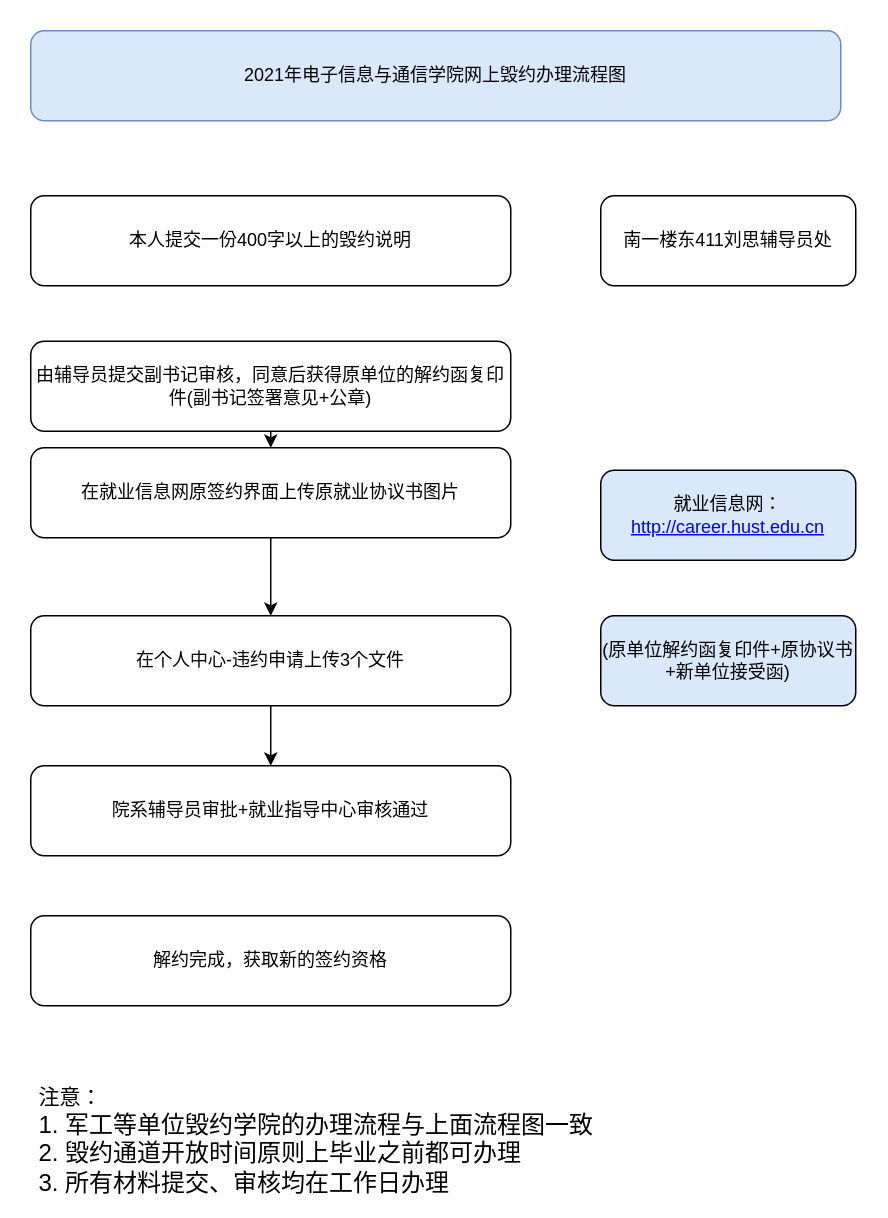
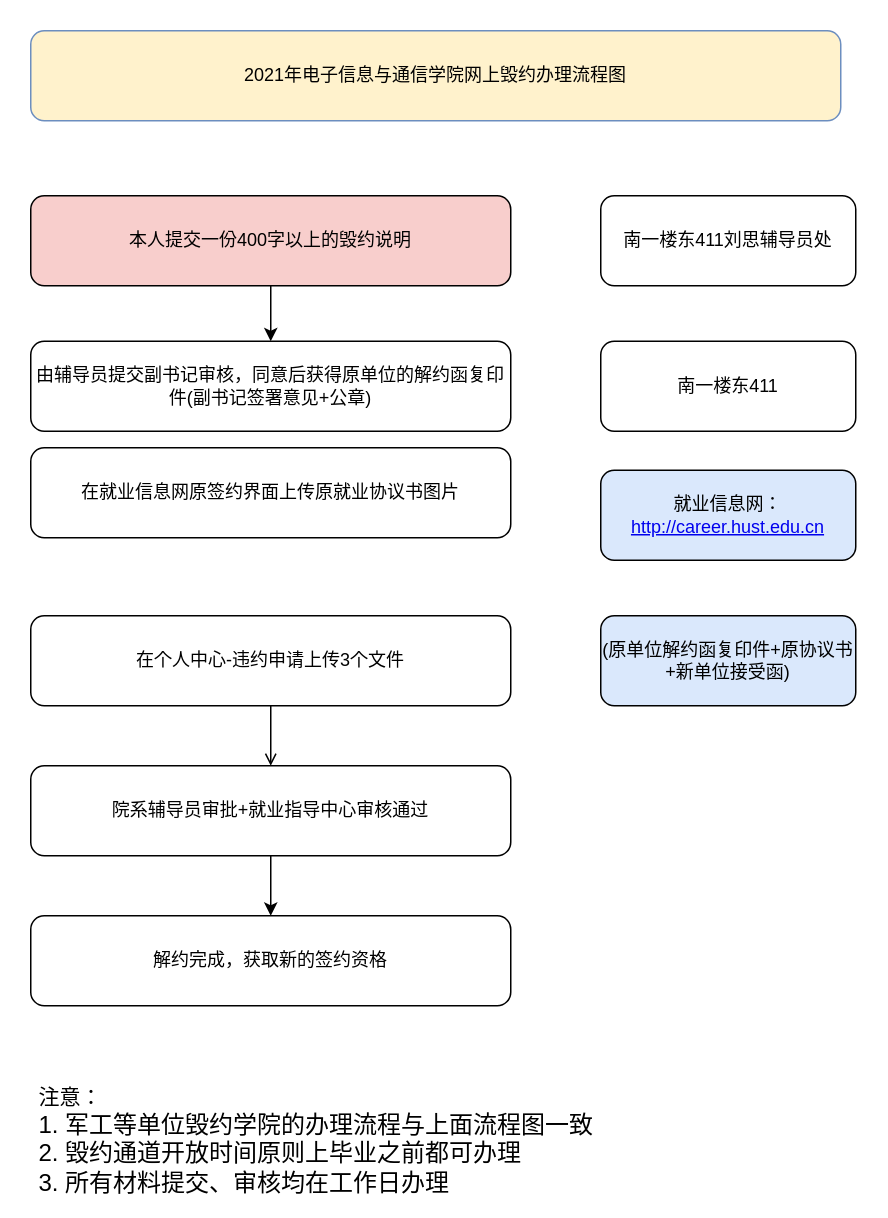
- <mxCell id="2" value="2021年电子信息与通信学院网上毁约办理流程图" style="rounded=1;whiteSpace=wrap;html=1;fillColor=#dae8fc;strokeColor=#6c8ebf;" parent="1" vertex="1"><mxGeometry x="20" y="20" width="540" height="60" as="geometry" /></mxCell>
+ <mxCell id="2" value="2021年电子信息与通信学院网上毁约办理流程图" style="rounded=1;whiteSpace=wrap;html=1;fillColor=#fff2cc;strokeColor=#6c8ebf;" parent="1" vertex="1"><mxGeometry x="20" y="20" width="540" height="60" as="geometry" /></mxCell>
- <mxCell id="4" value="本人提交一份400字以上的毁约说明" style="rounded=1;whiteSpace=wrap;html=1;" parent="1" vertex="1"><mxGeometry x="20" y="130" width="320" height="60" as="geometry" /></mxCell>
+ <mxCell id="4" value="本人提交一份400字以上的毁约说明" style="rounded=1;whiteSpace=wrap;html=1;fillColor=#f8cecc;" parent="1" vertex="1"><mxGeometry x="20" y="130" width="320" height="60" as="geometry" /></mxCell>
+ <mxCell id="3" style="edgeStyle=orthogonalEdgeStyle;rounded=0;orthogonalLoop=1;jettySize=auto;html=1;exitX=0.5;exitY=1;exitDx=0;exitDy=0;entryX=0.5;entryY=0;entryDx=0;entryDy=0;" parent="1" source="4" target="13" edge="1"><mxGeometry relative="1" as="geometry" /></mxCell>
+ <mxCell id="15" value="南一楼东411" style="rounded=1;whiteSpace=wrap;html=1;" parent="1" vertex="1"><mxGeometry x="400" y="227" width="170" height="60" as="geometry" /></mxCell>
- <mxCell id="12" style="edgeStyle=orthogonalEdgeStyle;rounded=0;orthogonalLoop=1;jettySize=auto;html=1;exitX=0.5;exitY=1;exitDx=0;exitDy=0;entryX=0.5;entryY=0;entryDx=0;entryDy=0;" parent="1" source="13" target="6" edge="1"><mxGeometry relative="1" as="geometry" /></mxCell>
- <mxCell id="5" style="edgeStyle=orthogonalEdgeStyle;rounded=0;orthogonalLoop=1;jettySize=auto;html=1;exitX=0.5;exitY=1;exitDx=0;exitDy=0;" parent="1" source="6" target="8" edge="1"><mxGeometry relative="1" as="geometry" /></mxCell>
- <mxCell id="7" style="edgeStyle=orthogonalEdgeStyle;rounded=0;orthogonalLoop=1;jettySize=auto;html=1;exitX=0.5;exitY=1;exitDx=0;exitDy=0;" parent="1" source="8" target="10" edge="1"><mxGeometry relative="1" as="geometry" /></mxCell>
+ <mxCell id="7" style="edgeStyle=orthogonalEdgeStyle;rounded=0;orthogonalLoop=1;jettySize=auto;html=1;exitX=0.5;exitY=1;exitDx=0;exitDy=0;endArrow=open;" parent="1" source="8" target="10" edge="1"><mxGeometry relative="1" as="geometry" /></mxCell>
+ <mxCell id="9" style="edgeStyle=orthogonalEdgeStyle;rounded=0;orthogonalLoop=1;jettySize=auto;html=1;exitX=0.5;exitY=1;exitDx=0;exitDy=0;entryX=0.5;entryY=0;entryDx=0;entryDy=0;" parent="1" source="10" target="11" edge="1"><mxGeometry relative="1" as="geometry" /></mxCell>
